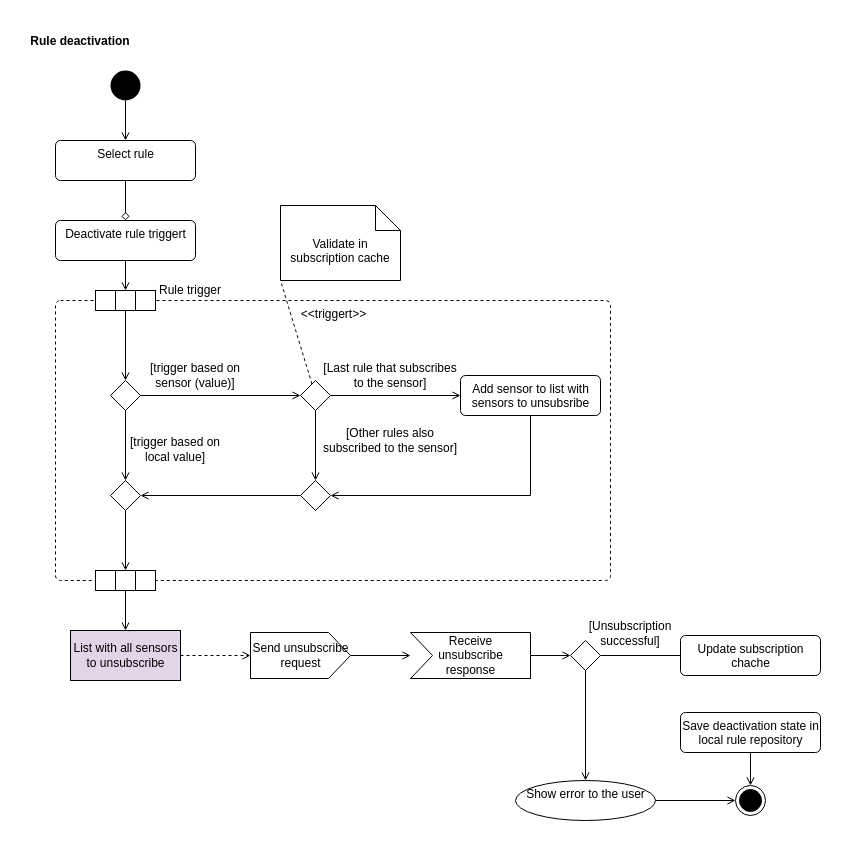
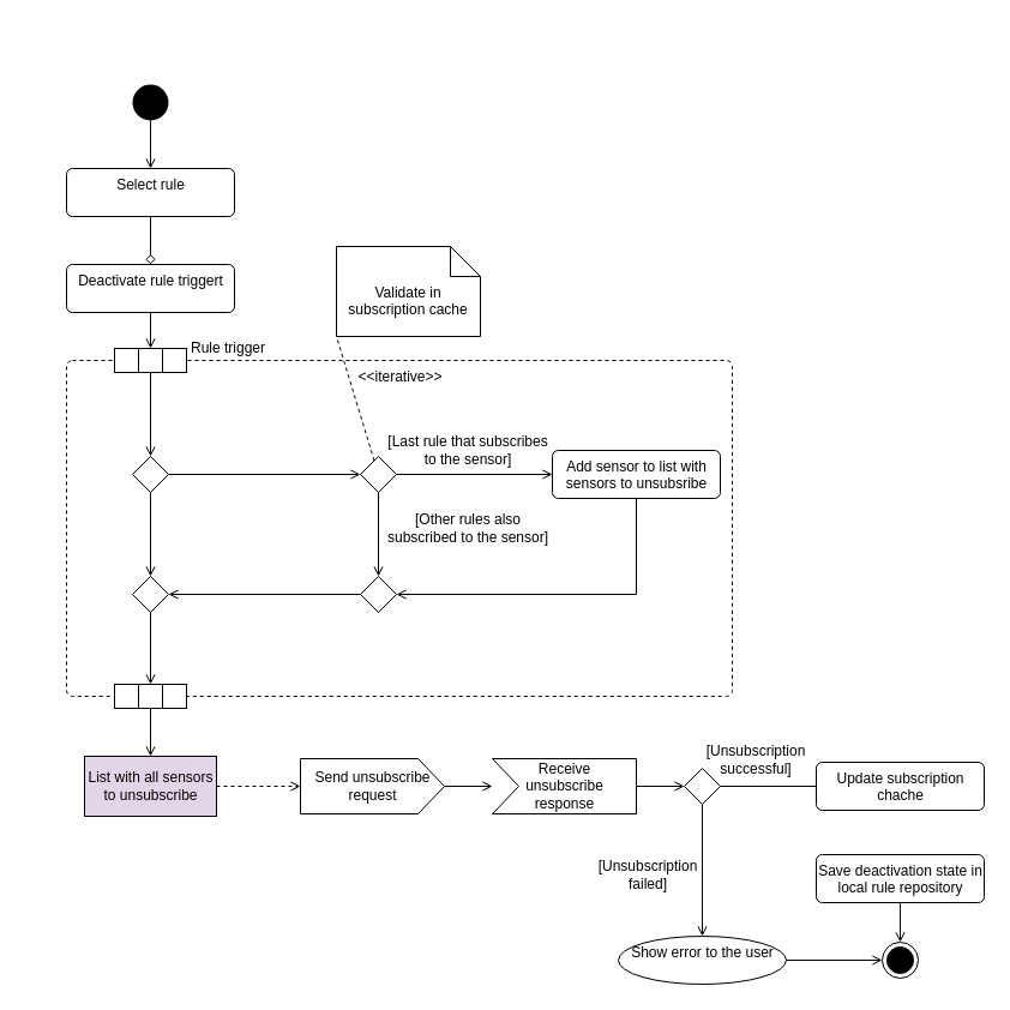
- <mxCell id="4" value="Rule deactivation" style="text;align=center;fontStyle=1;verticalAlign=middle;spacingLeft=3;spacingRight=3;strokeColor=none;rotatable=0;points=[[0,0.5],[1,0.5]];portConstraint=eastwest;" vertex="1" parent="1"><mxGeometry width="120" height="40" as="geometry" x="20" y="20" /></mxCell>
- <mxCell id="9" value="&amp;lt;&amp;lt;triggert&amp;gt;&amp;gt;" style="html=1;align=center;verticalAlign=top;rounded=1;absoluteArcSize=1;arcSize=10;dashed=1;" vertex="1" parent="1"><mxGeometry x="55" y="300" width="555" height="280" as="geometry" /></mxCell>
+ <mxCell id="9" value="&amp;lt;&amp;lt;iterative&amp;gt;&amp;gt;" style="html=1;align=center;verticalAlign=top;rounded=1;absoluteArcSize=1;arcSize=10;dashed=1;" vertex="1" parent="1"><mxGeometry x="55" y="300" width="555" height="280" as="geometry" /></mxCell>
- <mxCell id="19" value="[trigger based on sensor (value)]" style="text;html=1;strokeColor=none;fillColor=none;align=center;verticalAlign=middle;whiteSpace=wrap;rounded=0;" vertex="1" parent="1"><mxGeometry x="140" y="360" width="110" height="30" as="geometry" /></mxCell>
- <mxCell id="27" value="[trigger based on local value]" style="text;html=1;strokeColor=none;fillColor=none;align=center;verticalAlign=middle;whiteSpace=wrap;rounded=0;" vertex="1" parent="1"><mxGeometry x="120" y="434" width="110" height="30" as="geometry" /></mxCell>
- <mxCell id="38" value="Send unsubscribe&lt;br&gt;request" style="html=1;shadow=0;dashed=0;align=center;verticalAlign=middle;shape=mxgraph.arrows2.arrow;dy=0;dx=22;notch=0;" vertex="1" parent="1"><mxGeometry x="250" y="632" width="100" height="46" as="geometry" /></mxCell>
+ <mxCell id="38" value="Send unsubscribe&lt;br&gt;request" style="html=1;shadow=0;dashed=0;align=center;verticalAlign=middle;shape=mxgraph.arrows2.arrow;dy=0;dx=22;notch=0;" vertex="1" parent="1"><mxGeometry x="250" y="632" width="120" height="46" as="geometry" /></mxCell>
+ <mxCell id="45" value="[Unsubscription failed]" style="text;html=1;strokeColor=none;fillColor=none;align=center;verticalAlign=middle;whiteSpace=wrap;rounded=0;" vertex="1" parent="1"><mxGeometry x="490" y="706" width="100" height="46" as="geometry" /></mxCell>
